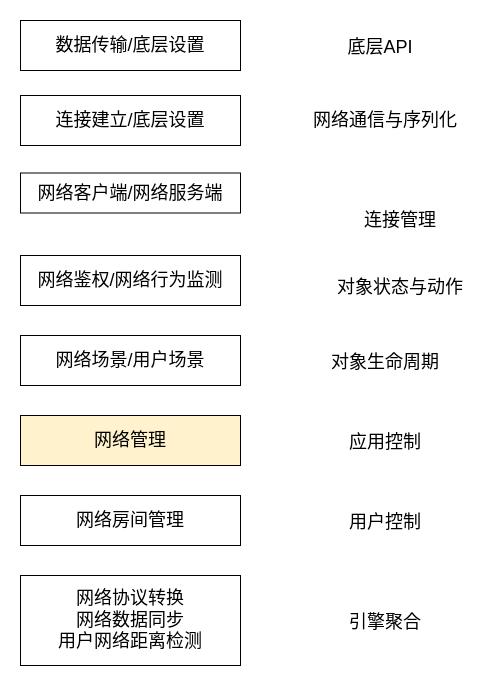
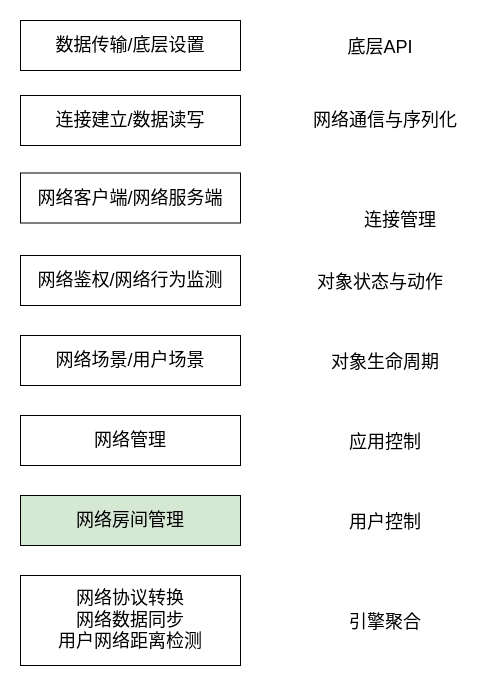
- <mxCell id="4" value="&lt;font style=&quot;font-size: 18px;&quot;&gt;连接建立/底层设置&lt;/font&gt;" style="rounded=0;whiteSpace=wrap;html=1;" vertex="1" parent="1"><mxGeometry x="20" y="95" width="220" height="50" as="geometry" /></mxCell>
+ <mxCell id="4" value="&lt;font style=&quot;font-size: 18px;&quot;&gt;连接建立/数据读写&lt;/font&gt;" style="rounded=0;whiteSpace=wrap;html=1;" vertex="1" parent="1"><mxGeometry x="20" y="95" width="220" height="50" as="geometry" /></mxCell>
- <mxCell id="6" value="&lt;span style=&quot;font-size: 18px;&quot;&gt;网络客户端/网络服务端&lt;/span&gt;" style="rounded=0;whiteSpace=wrap;html=1;" vertex="1" parent="1"><mxGeometry x="20" y="172.5" width="220" height="40" as="geometry" /></mxCell>
+ <mxCell id="6" value="&lt;span style=&quot;font-size: 18px;&quot;&gt;网络客户端/网络服务端&lt;/span&gt;" style="rounded=0;whiteSpace=wrap;html=1;" vertex="1" parent="1"><mxGeometry x="20" y="172.5" width="220" height="50" as="geometry" /></mxCell>
- <mxCell id="9" value="&lt;span style=&quot;font-size: 18px;&quot;&gt;对象状态与动作&lt;/span&gt;" style="text;html=1;strokeColor=none;fillColor=none;align=center;verticalAlign=middle;whiteSpace=wrap;rounded=0;fontSize=24;" vertex="1" parent="1"><mxGeometry x="335" y="267.5" width="130" height="35" as="geometry" /></mxCell>
+ <mxCell id="9" value="&lt;span style=&quot;font-size: 18px;&quot;&gt;对象状态与动作&lt;/span&gt;" style="text;html=1;strokeColor=none;fillColor=none;align=center;verticalAlign=middle;whiteSpace=wrap;rounded=0;fontSize=24;" vertex="1" parent="1"><mxGeometry x="315" y="262.5" width="130" height="35" as="geometry" /></mxCell>
- <mxCell id="12" value="&lt;span style=&quot;font-size: 18px;&quot;&gt;网络管理&lt;/span&gt;" style="rounded=0;whiteSpace=wrap;html=1;fillColor=#fff2cc;" vertex="1" parent="1"><mxGeometry x="20" y="415" width="220" height="50" as="geometry" /></mxCell>
+ <mxCell id="12" value="&lt;span style=&quot;font-size: 18px;&quot;&gt;网络管理&lt;/span&gt;" style="rounded=0;whiteSpace=wrap;html=1;" vertex="1" parent="1"><mxGeometry x="20" y="415" width="220" height="50" as="geometry" /></mxCell>
- <mxCell id="15" value="&lt;span style=&quot;font-size: 18px;&quot;&gt;网络房间管理&lt;/span&gt;" style="rounded=0;whiteSpace=wrap;html=1;" vertex="1" parent="1"><mxGeometry x="20" y="495" width="220" height="50" as="geometry" /></mxCell>
+ <mxCell id="15" value="&lt;span style=&quot;font-size: 18px;&quot;&gt;网络房间管理&lt;/span&gt;" style="rounded=0;whiteSpace=wrap;html=1;fillColor=#d5e8d4;" vertex="1" parent="1"><mxGeometry x="20" y="495" width="220" height="50" as="geometry" /></mxCell>
